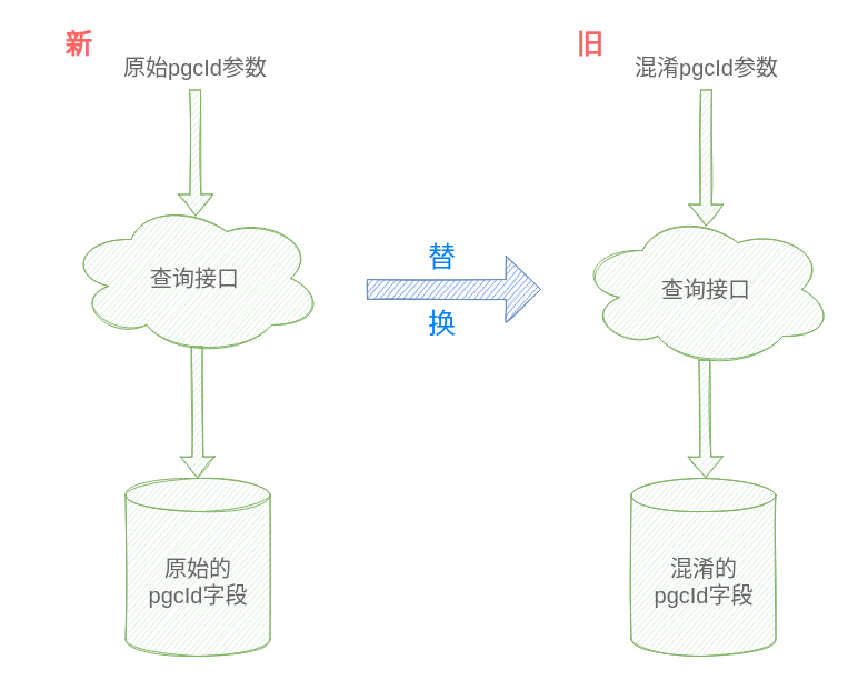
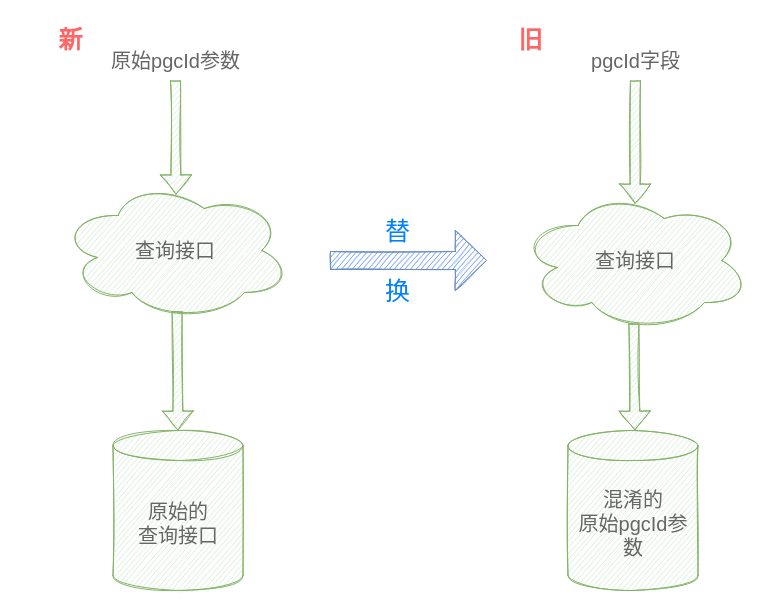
- <mxCell id="7" value="混淆pgcId参数" style="text;html=1;strokeColor=none;fillColor=none;align=center;verticalAlign=middle;whiteSpace=wrap;rounded=0;fontSize=20;sketch=1;fontColor=#666666;" vertex="1" parent="1"><mxGeometry x="567.5" y="40" width="135" height="40" as="geometry" /></mxCell>
+ <mxCell id="7" value="pgcId字段" style="text;html=1;strokeColor=none;fillColor=none;align=center;verticalAlign=middle;whiteSpace=wrap;rounded=0;fontSize=20;sketch=1;fontColor=#666666;" vertex="1" parent="1"><mxGeometry x="567.5" y="40" width="135" height="40" as="geometry" /></mxCell>
- <mxCell id="4" value="&lt;font color=&quot;#666666&quot;&gt;原始的&lt;br&gt;pgcId字段&lt;/font&gt;" style="shape=cylinder3;whiteSpace=wrap;html=1;boundedLbl=1;backgroundOutline=1;size=15;sketch=1;fillColor=#d5e8d4;strokeColor=#82b366;fontSize=20;" vertex="1" parent="1"><mxGeometry x="112.5" y="430" width="130" height="160" as="geometry" /></mxCell>
+ <mxCell id="4" value="&lt;font color=&quot;#666666&quot;&gt;原始的&lt;br&gt;查询接口&lt;/font&gt;" style="shape=cylinder3;whiteSpace=wrap;html=1;boundedLbl=1;backgroundOutline=1;size=15;sketch=1;fillColor=#d5e8d4;strokeColor=#82b366;fontSize=20;" vertex="1" parent="1"><mxGeometry x="112.5" y="430" width="130" height="160" as="geometry" /></mxCell>
- <mxCell id="3" value="&lt;font color=&quot;#666666&quot; style=&quot;font-size: 20px;&quot;&gt;混淆的&lt;br&gt;pgcId字段&lt;/font&gt;" style="shape=cylinder3;whiteSpace=wrap;html=1;boundedLbl=1;backgroundOutline=1;size=15;fillColor=#d5e8d4;strokeColor=#82b366;sketch=1;" vertex="1" parent="1"><mxGeometry x="567.5" y="430" width="130" height="160" as="geometry" /></mxCell>
+ <mxCell id="3" value="&lt;font color=&quot;#666666&quot; style=&quot;font-size: 20px;&quot;&gt;混淆的&lt;br&gt;原始pgcId参数&lt;/font&gt;" style="shape=cylinder3;whiteSpace=wrap;html=1;boundedLbl=1;backgroundOutline=1;size=15;fillColor=#d5e8d4;strokeColor=#82b366;sketch=1;" vertex="1" parent="1"><mxGeometry x="567.5" y="430" width="130" height="160" as="geometry" /></mxCell>
